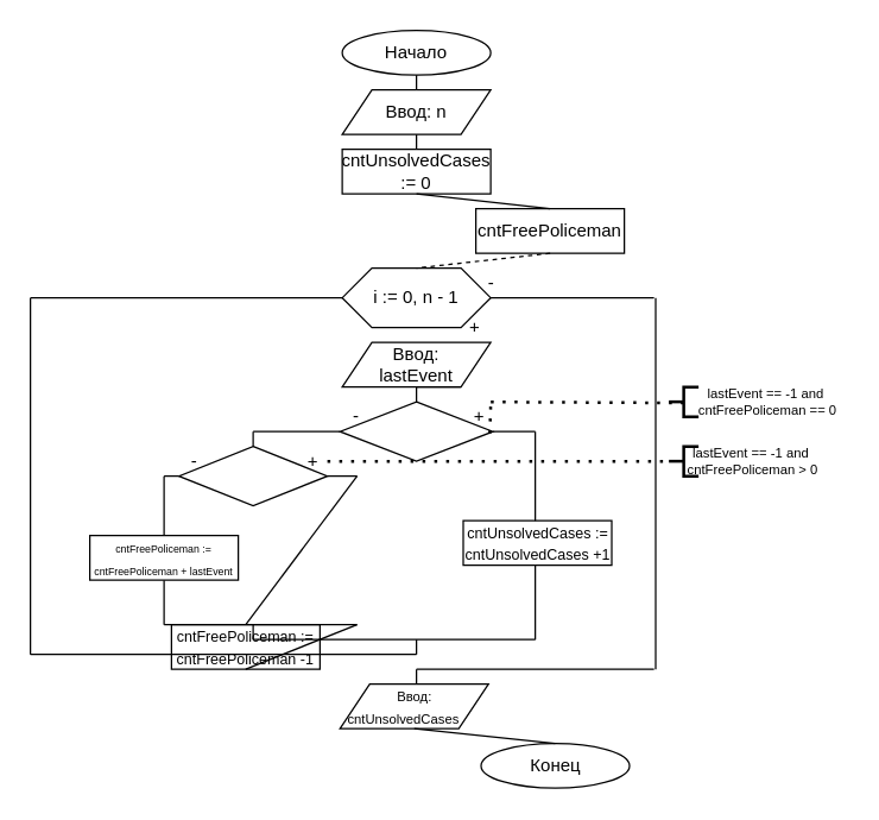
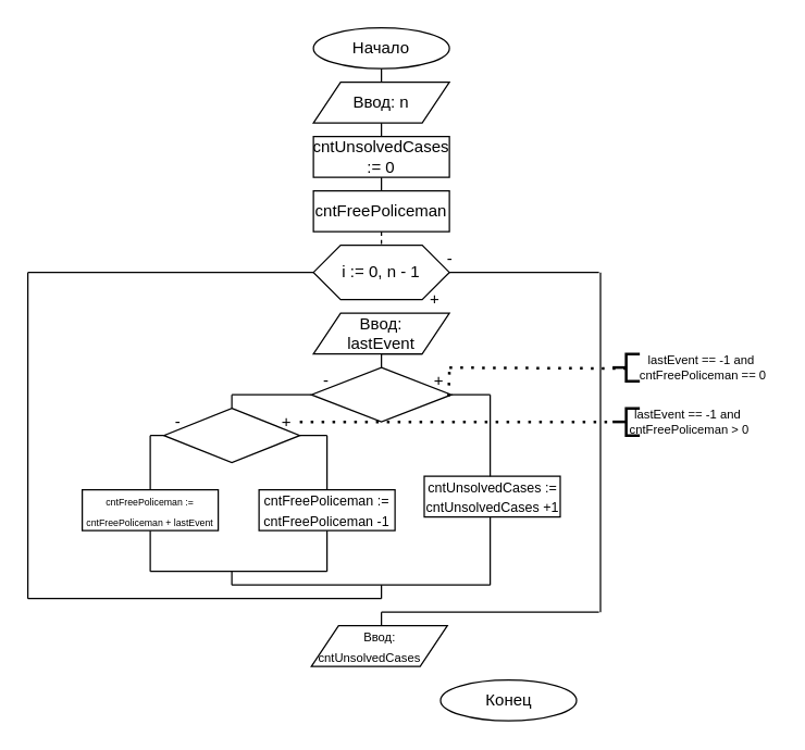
- <mxCell id="9" value="cntFreePoliceman" style="rounded=0;whiteSpace=wrap;html=1;" parent="1" vertex="1"><mxGeometry x="320" y="140" width="100" height="30" as="geometry" /></mxCell>
+ <mxCell id="9" value="cntFreePoliceman" style="rounded=0;whiteSpace=wrap;html=1;" parent="1" vertex="1"><mxGeometry x="230" y="140" width="100" height="30" as="geometry" /></mxCell>
- <mxCell id="15" value="&lt;font style=&quot;font-size: 10px&quot;&gt;cntFreePoliceman := cntFreePoliceman -1&lt;/font&gt;" style="rounded=0;whiteSpace=wrap;html=1;" parent="1" vertex="1"><mxGeometry x="115" y="420" width="100" height="30" as="geometry" /></mxCell>
+ <mxCell id="15" value="&lt;font style=&quot;font-size: 10px&quot;&gt;cntFreePoliceman := cntFreePoliceman -1&lt;/font&gt;" style="rounded=0;whiteSpace=wrap;html=1;" parent="1" vertex="1"><mxGeometry x="190" y="360" width="100" height="30" as="geometry" /></mxCell>
- <mxCell id="7" value="" style="endArrow=none;html=1;rounded=0;exitX=0.5;exitY=0;exitDx=0;exitDy=0;entryX=0.5;entryY=1;entryDx=0;entryDy=0;" parent="1" source="3" target="6" edge="1"><mxGeometry width="50" height="50" relative="1" as="geometry"><mxPoint x="298.5" y="420" as="sourcePoint" /><mxPoint x="348.5" y="370" as="targetPoint" /></mxGeometry></mxCell>
